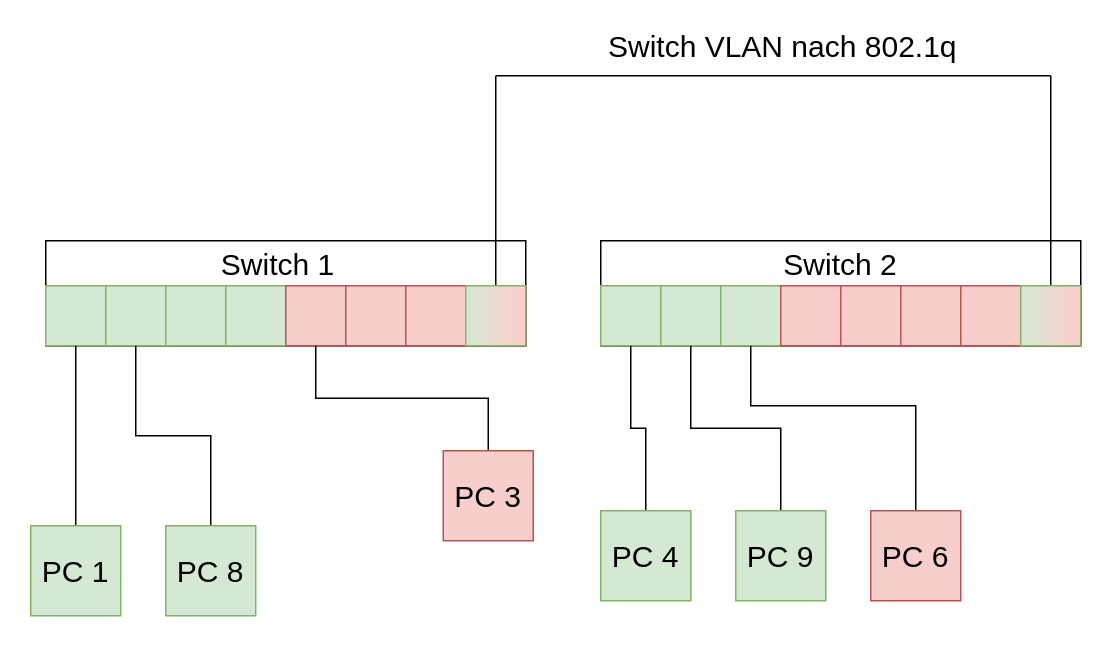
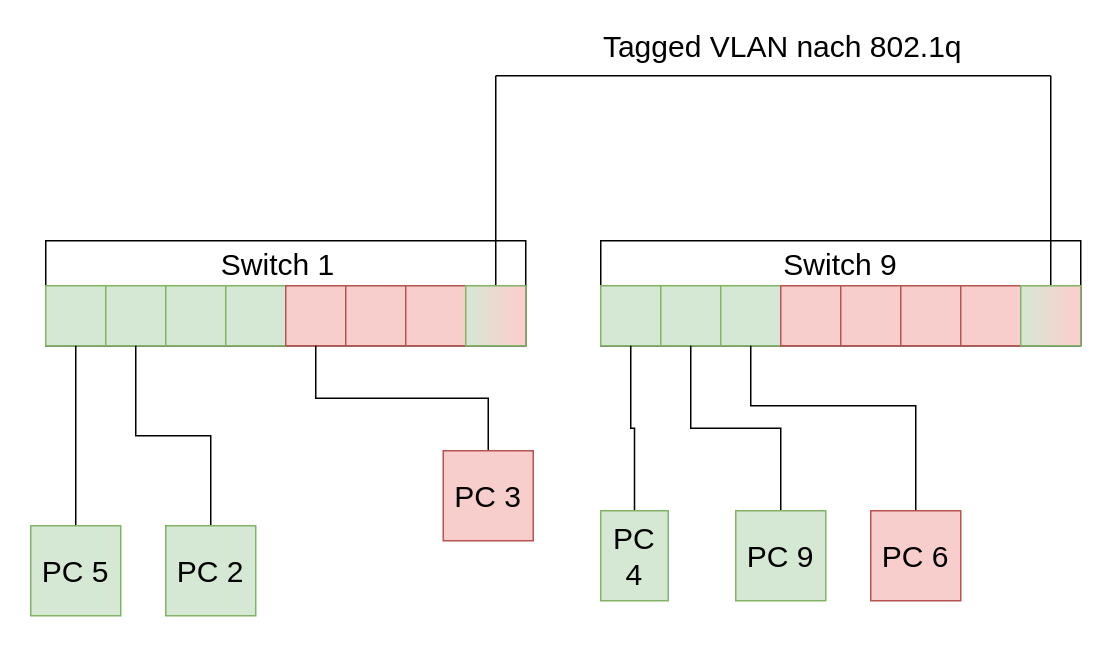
- <mxCell id="37" value="&lt;font style=&quot;font-size: 20px&quot;&gt;Switch VLAN nach 802.1q&lt;/font&gt;" style="text;html=1;strokeColor=none;fillColor=none;align=center;verticalAlign=middle;whiteSpace=wrap;rounded=0;" vertex="1" parent="1"><mxGeometry x="373" y="20" width="297" height="20" as="geometry" /></mxCell>
+ <mxCell id="37" value="&lt;font style=&quot;font-size: 20px&quot;&gt;Tagged VLAN nach 802.1q&lt;/font&gt;" style="text;html=1;strokeColor=none;fillColor=none;align=center;verticalAlign=middle;whiteSpace=wrap;rounded=0;" vertex="1" parent="1"><mxGeometry x="373" y="20" width="297" height="20" as="geometry" /></mxCell>
- <mxCell id="23" value="&lt;font style=&quot;font-size: 20px&quot;&gt;Switch 2&lt;/font&gt;" style="text;html=1;strokeColor=none;fillColor=none;align=center;verticalAlign=middle;whiteSpace=wrap;rounded=0;" vertex="1" parent="1"><mxGeometry x="425" y="155" width="270" height="40" as="geometry" /></mxCell>
+ <mxCell id="23" value="&lt;font style=&quot;font-size: 20px&quot;&gt;Switch 9&lt;/font&gt;" style="text;html=1;strokeColor=none;fillColor=none;align=center;verticalAlign=middle;whiteSpace=wrap;rounded=0;" vertex="1" parent="1"><mxGeometry x="425" y="155" width="270" height="40" as="geometry" /></mxCell>
- <mxCell id="31" value="&lt;font style=&quot;font-size: 20px&quot;&gt;PC 4&lt;/font&gt;" style="rounded=0;whiteSpace=wrap;html=1;fillColor=#d5e8d4;strokeColor=#82b366;" vertex="1" parent="1"><mxGeometry x="400" y="340" width="60" height="60" as="geometry" /></mxCell>
+ <mxCell id="31" value="&lt;font style=&quot;font-size: 20px&quot;&gt;PC 4&lt;/font&gt;" style="rounded=0;whiteSpace=wrap;html=1;fillColor=#d5e8d4;strokeColor=#82b366;" vertex="1" parent="1"><mxGeometry x="400" y="340" width="45" height="60" as="geometry" /></mxCell>
- <mxCell id="25" value="&lt;font style=&quot;font-size: 20px&quot;&gt;PC 1&lt;/font&gt;" style="rounded=0;whiteSpace=wrap;html=1;fillColor=#d5e8d4;strokeColor=#82b366;" vertex="1" parent="1"><mxGeometry x="20" y="350" width="60" height="60" as="geometry" /></mxCell>
+ <mxCell id="25" value="&lt;font style=&quot;font-size: 20px&quot;&gt;PC 5&lt;/font&gt;" style="rounded=0;whiteSpace=wrap;html=1;fillColor=#d5e8d4;strokeColor=#82b366;" vertex="1" parent="1"><mxGeometry x="20" y="350" width="60" height="60" as="geometry" /></mxCell>
- <mxCell id="27" value="&lt;font style=&quot;font-size: 20px&quot;&gt;PC 8&lt;/font&gt;" style="rounded=0;whiteSpace=wrap;html=1;fillColor=#d5e8d4;strokeColor=#82b366;" vertex="1" parent="1"><mxGeometry x="110" y="350" width="60" height="60" as="geometry" /></mxCell>
+ <mxCell id="27" value="&lt;font style=&quot;font-size: 20px&quot;&gt;PC 2&lt;/font&gt;" style="rounded=0;whiteSpace=wrap;html=1;fillColor=#d5e8d4;strokeColor=#82b366;" vertex="1" parent="1"><mxGeometry x="110" y="350" width="60" height="60" as="geometry" /></mxCell>
